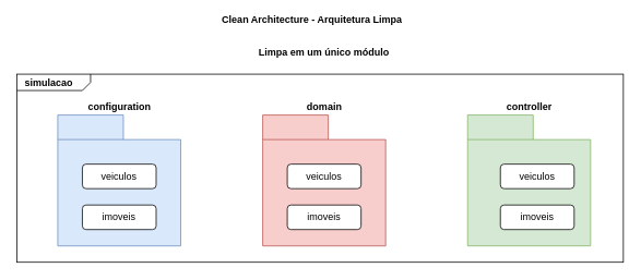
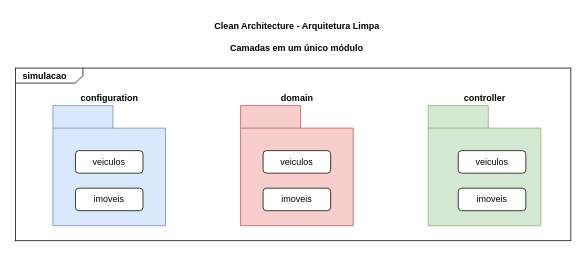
- <mxCell id="6" value="Clean Architecture - Arquitetura Limpa" style="text;whiteSpace=wrap;html=1;align=center;fontStyle=1" parent="1" vertex="1"><mxGeometry x="262.5" y="10" width="235" height="30" as="geometry" /></mxCell>
+ <mxCell id="6" value="Clean Architecture - Arquitetura Limpa" style="text;whiteSpace=wrap;html=1;align=center;fontStyle=1" parent="1" vertex="1"><mxGeometry x="277.5" y="20" width="235" height="30" as="geometry" /></mxCell>
- <mxCell id="7" value="Limpa em um único módulo" style="text;whiteSpace=wrap;html=1;align=center;fontStyle=1" parent="1" vertex="1"><mxGeometry x="280" y="50" width="230" height="30" as="geometry" /></mxCell>
+ <mxCell id="7" value="Camadas em um único módulo" style="text;whiteSpace=wrap;html=1;align=center;fontStyle=1" parent="1" vertex="1"><mxGeometry x="280" y="50" width="230" height="30" as="geometry" /></mxCell>
